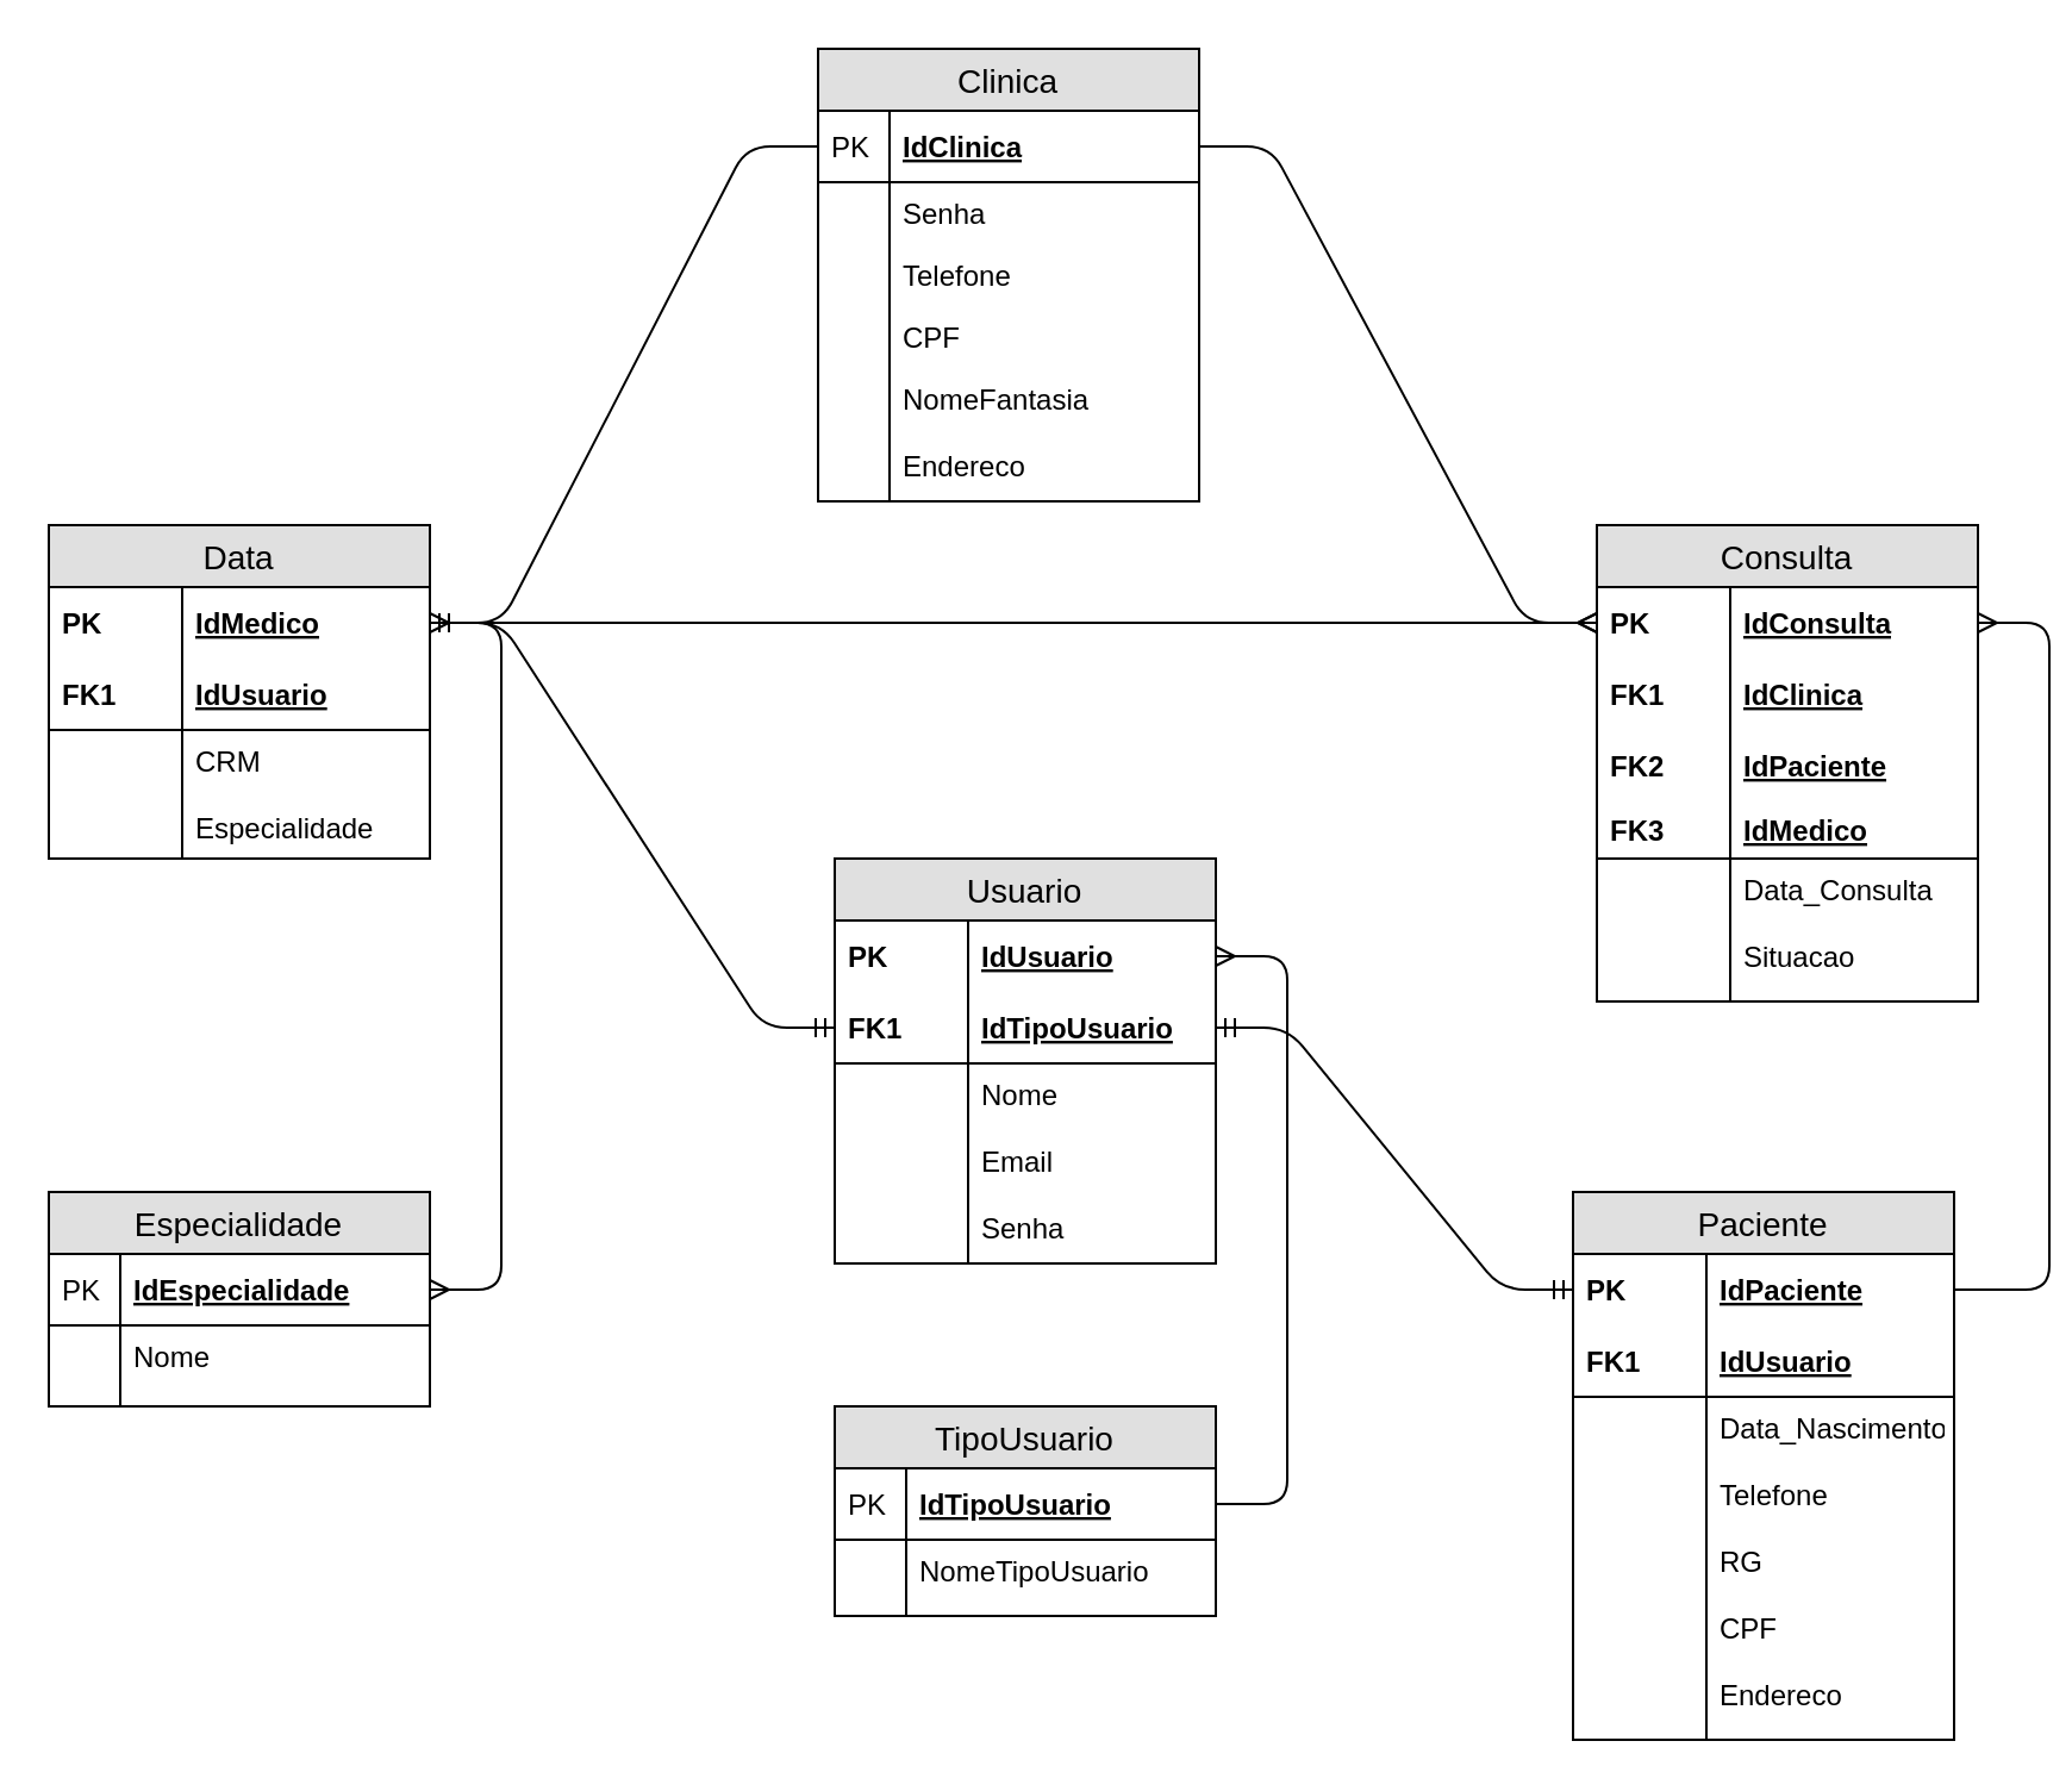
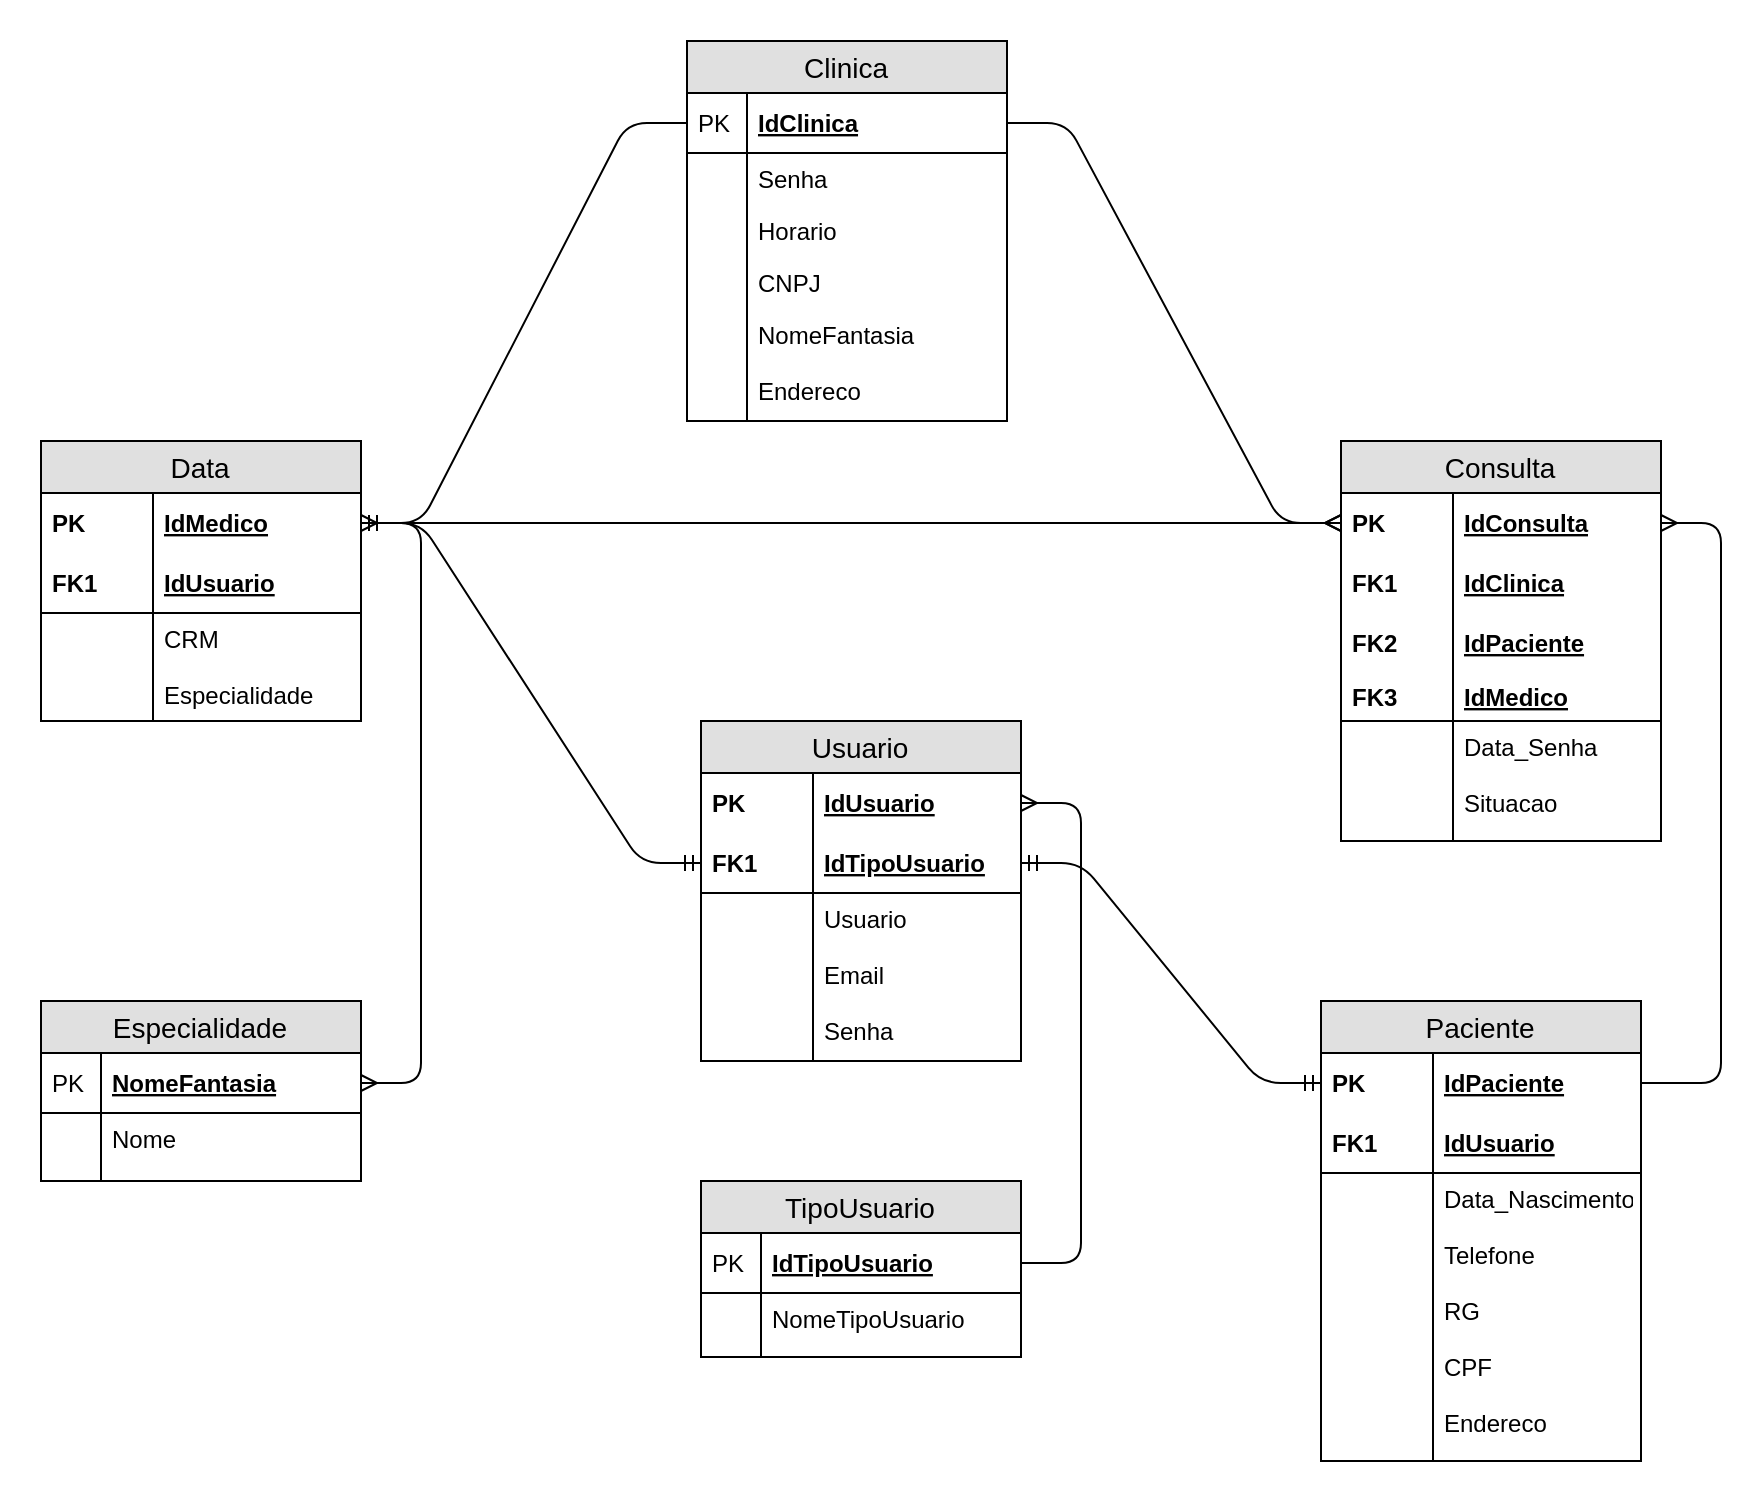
- <mxCell id="7" value="Telefone" style="shape=partialRectangle;top=0;left=0;right=0;bottom=0;align=left;verticalAlign=top;fillColor=none;spacingLeft=34;spacingRight=4;overflow=hidden;rotatable=0;points=[[0,0.5],[1,0.5]];portConstraint=eastwest;dropTarget=0;fontSize=12;" parent="2" vertex="1"><mxGeometry y="82" width="160" height="26" as="geometry" /></mxCell>
+ <mxCell id="7" value="Horario" style="shape=partialRectangle;top=0;left=0;right=0;bottom=0;align=left;verticalAlign=top;fillColor=none;spacingLeft=34;spacingRight=4;overflow=hidden;rotatable=0;points=[[0,0.5],[1,0.5]];portConstraint=eastwest;dropTarget=0;fontSize=12;" parent="2" vertex="1"><mxGeometry y="82" width="160" height="26" as="geometry" /></mxCell>
- <mxCell id="9" value="CPF" style="shape=partialRectangle;top=0;left=0;right=0;bottom=0;align=left;verticalAlign=top;fillColor=none;spacingLeft=34;spacingRight=4;overflow=hidden;rotatable=0;points=[[0,0.5],[1,0.5]];portConstraint=eastwest;dropTarget=0;fontSize=12;" parent="2" vertex="1"><mxGeometry y="108" width="160" height="26" as="geometry" /></mxCell>
+ <mxCell id="9" value="CNPJ" style="shape=partialRectangle;top=0;left=0;right=0;bottom=0;align=left;verticalAlign=top;fillColor=none;spacingLeft=34;spacingRight=4;overflow=hidden;rotatable=0;points=[[0,0.5],[1,0.5]];portConstraint=eastwest;dropTarget=0;fontSize=12;" parent="2" vertex="1"><mxGeometry y="108" width="160" height="26" as="geometry" /></mxCell>
- <mxCell id="65" value="Data_Consulta&#10;&#10;Situacao&#10;&#10;" style="shape=partialRectangle;top=0;left=0;right=0;bottom=0;align=left;verticalAlign=top;fillColor=none;spacingLeft=60;spacingRight=4;overflow=hidden;rotatable=0;points=[[0,0.5],[1,0.5]];portConstraint=eastwest;dropTarget=0;fontSize=12;" parent="56" vertex="1"><mxGeometry y="140" width="160" height="60" as="geometry" /></mxCell>
+ <mxCell id="65" value="Data_Senha&#10;&#10;Situacao&#10;&#10;" style="shape=partialRectangle;top=0;left=0;right=0;bottom=0;align=left;verticalAlign=top;fillColor=none;spacingLeft=60;spacingRight=4;overflow=hidden;rotatable=0;points=[[0,0.5],[1,0.5]];portConstraint=eastwest;dropTarget=0;fontSize=12;" parent="56" vertex="1"><mxGeometry y="140" width="160" height="60" as="geometry" /></mxCell>
- <mxCell id="29" value="Nome&#10;&#10;Email&#10;&#10;Senha" style="shape=partialRectangle;top=0;left=0;right=0;bottom=0;align=left;verticalAlign=top;fillColor=none;spacingLeft=60;spacingRight=4;overflow=hidden;rotatable=0;points=[[0,0.5],[1,0.5]];portConstraint=eastwest;dropTarget=0;fontSize=12;" parent="24" vertex="1"><mxGeometry y="86" width="160" height="84" as="geometry" /></mxCell>
+ <mxCell id="29" value="Usuario&#10;&#10;Email&#10;&#10;Senha" style="shape=partialRectangle;top=0;left=0;right=0;bottom=0;align=left;verticalAlign=top;fillColor=none;spacingLeft=60;spacingRight=4;overflow=hidden;rotatable=0;points=[[0,0.5],[1,0.5]];portConstraint=eastwest;dropTarget=0;fontSize=12;" parent="24" vertex="1"><mxGeometry y="86" width="160" height="84" as="geometry" /></mxCell>
- <mxCell id="46" value="IdEspecialidade" style="shape=partialRectangle;top=0;left=0;right=0;bottom=1;align=left;verticalAlign=middle;fillColor=none;spacingLeft=34;spacingRight=4;overflow=hidden;rotatable=0;points=[[0,0.5],[1,0.5]];portConstraint=eastwest;dropTarget=0;fontStyle=5;fontSize=12;" parent="45" vertex="1"><mxGeometry y="26" width="160" height="30" as="geometry" /></mxCell>
+ <mxCell id="46" value="NomeFantasia" style="shape=partialRectangle;top=0;left=0;right=0;bottom=1;align=left;verticalAlign=middle;fillColor=none;spacingLeft=34;spacingRight=4;overflow=hidden;rotatable=0;points=[[0,0.5],[1,0.5]];portConstraint=eastwest;dropTarget=0;fontStyle=5;fontSize=12;" parent="45" vertex="1"><mxGeometry y="26" width="160" height="30" as="geometry" /></mxCell>
